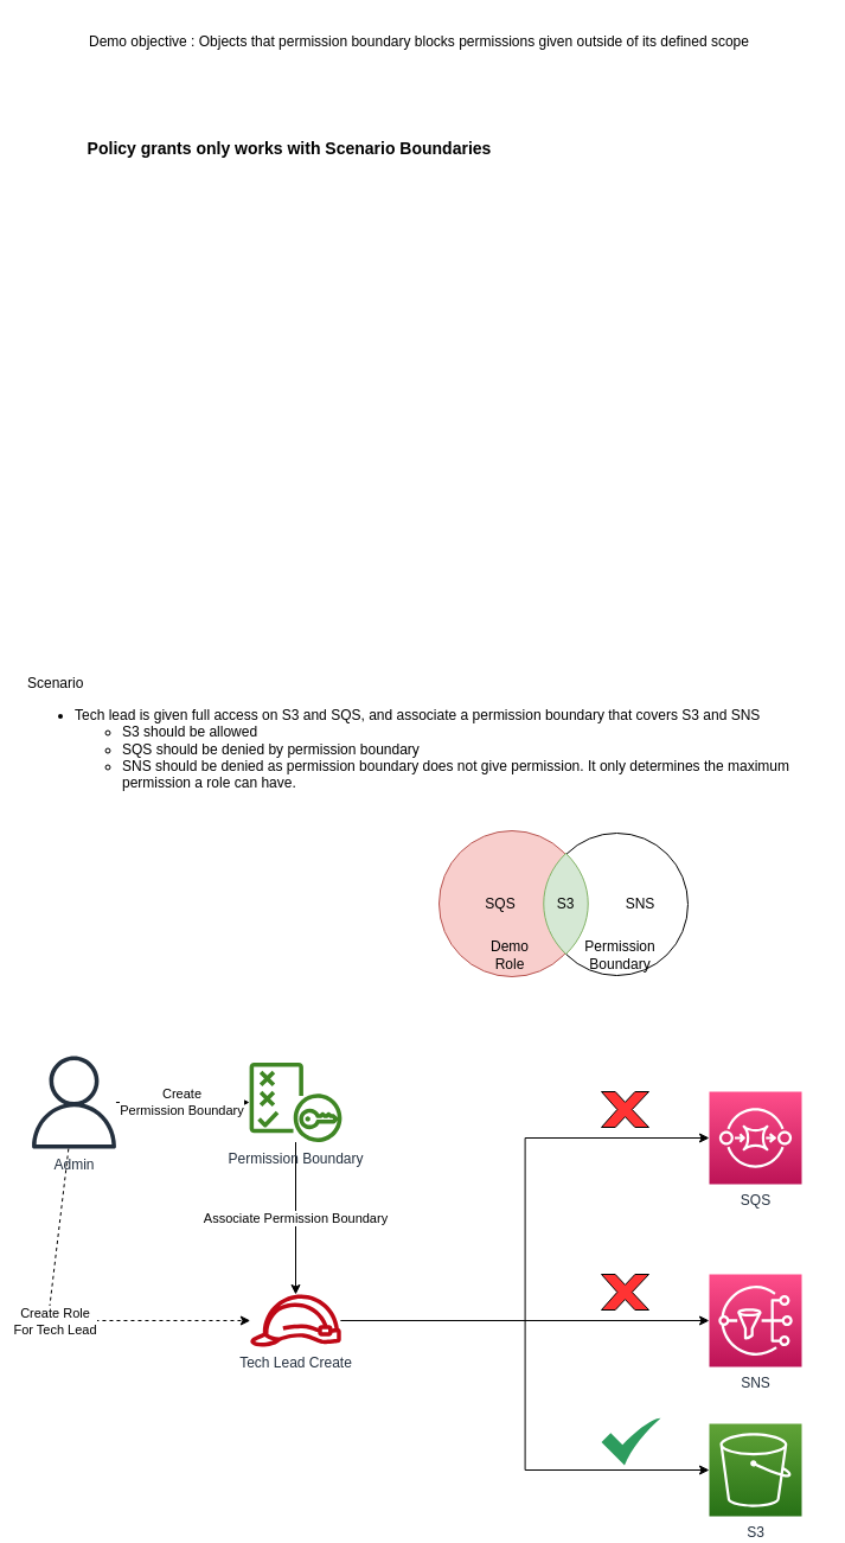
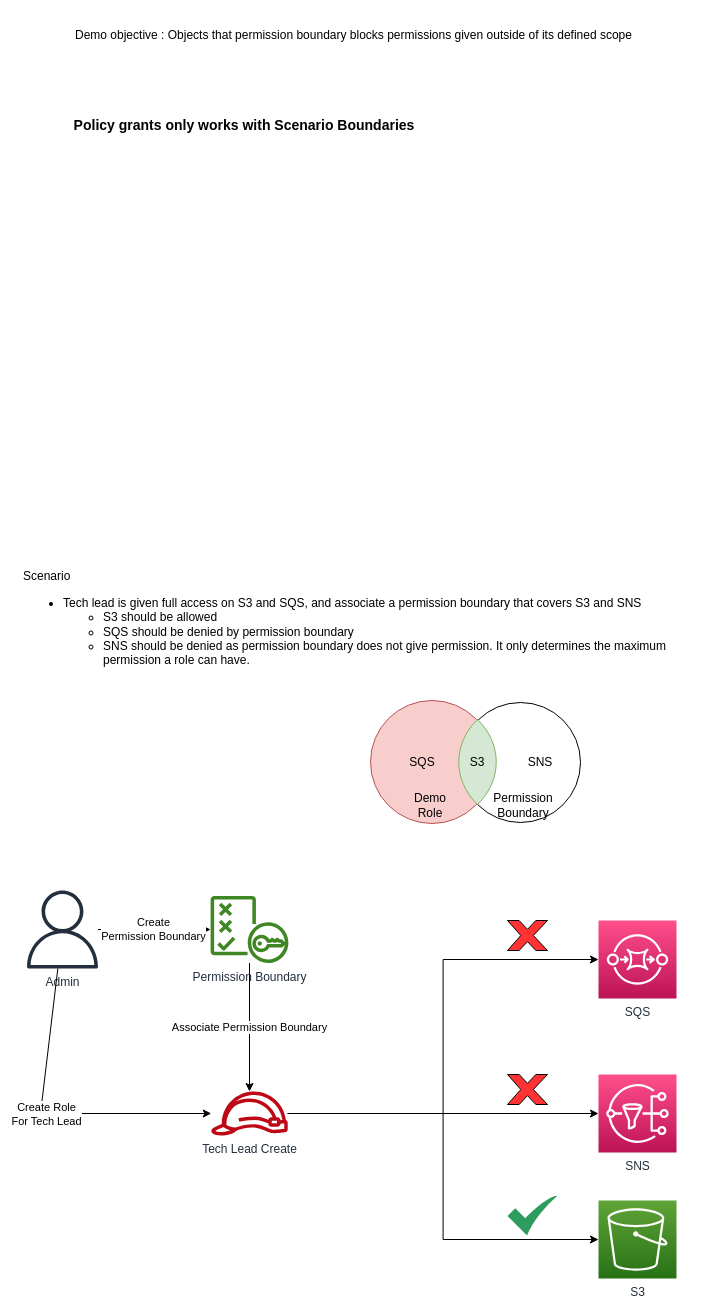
- <mxCell id="11" value="" style="endArrow=classic;html=1;rounded=0;dashed=1;" parent="1" source="9" target="10" edge="1"><mxGeometry width="50" height="50" relative="1" as="geometry"><mxPoint x="480" y="1130" as="sourcePoint" /><mxPoint x="530" y="1080" as="targetPoint" /><Array as="points"><mxPoint x="40" y="1113" /></Array></mxGeometry></mxCell>
+ <mxCell id="11" value="" style="endArrow=classic;html=1;rounded=0;" parent="1" source="9" target="10" edge="1"><mxGeometry width="50" height="50" relative="1" as="geometry"><mxPoint x="480" y="1130" as="sourcePoint" /><mxPoint x="530" y="1080" as="targetPoint" /><Array as="points"><mxPoint x="40" y="1113" /></Array></mxGeometry></mxCell>
